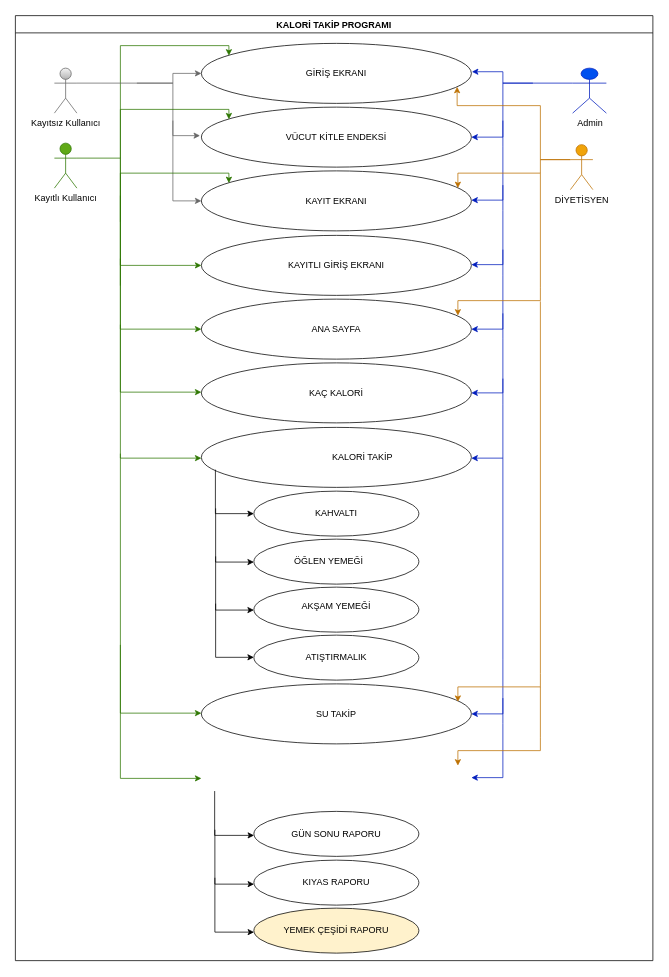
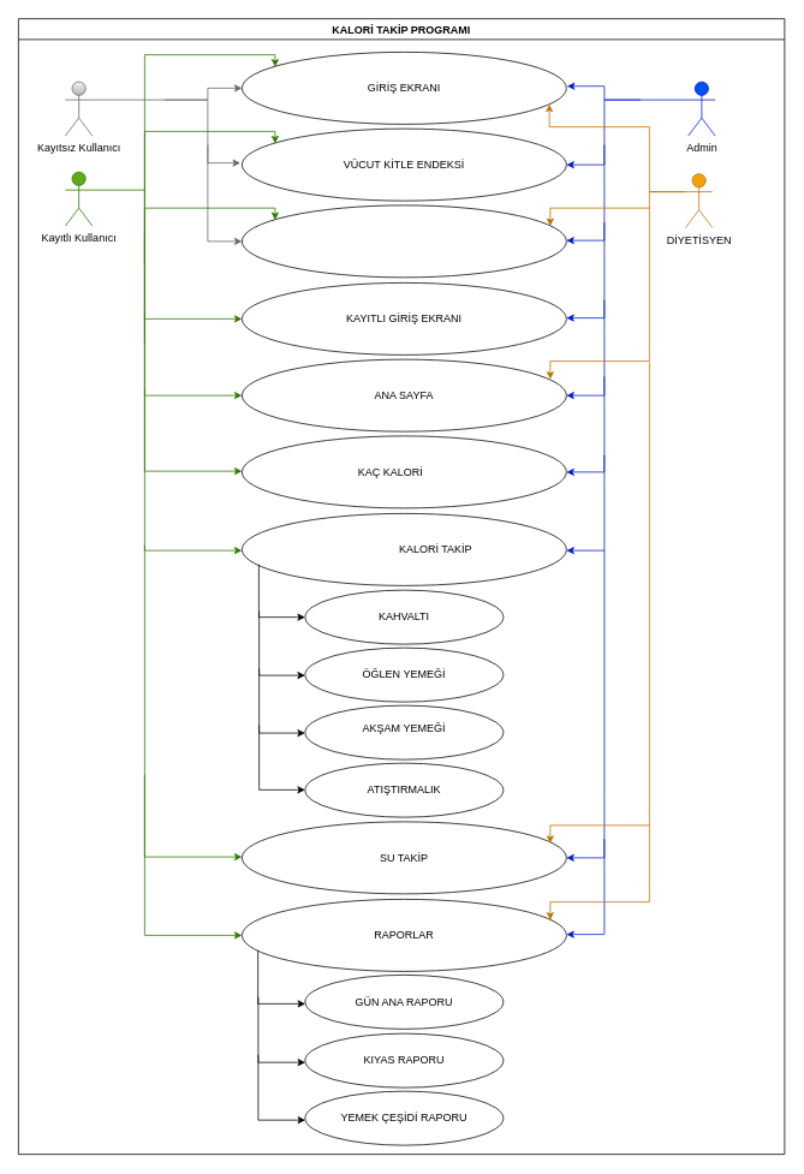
- <mxCell id="4" value="Admin" style="shape=umlActor;verticalLabelPosition=bottom;verticalAlign=top;html=1;outlineConnect=0;fillColor=#0050ef;strokeColor=#001DBC;fontColor=#000000;" parent="1" vertex="1"><mxGeometry x="763" y="90" width="45" height="60" as="geometry" /></mxCell>
+ <mxCell id="4" value="Admin" style="shape=umlActor;verticalLabelPosition=bottom;verticalAlign=top;html=1;outlineConnect=0;fillColor=#0050ef;strokeColor=#001DBC;fontColor=#000000;" parent="1" vertex="1"><mxGeometry x="763" y="90" width="30" height="60" as="geometry" /></mxCell>
- <mxCell id="14" value="KAYIT EKRANI" style="text;html=1;strokeColor=none;fillColor=none;align=center;verticalAlign=middle;whiteSpace=wrap;rounded=0;" vertex="1" parent="5"><mxGeometry x="333" y="232" width="190" height="30" as="geometry" /></mxCell>
- <mxCell id="20" value="KAÇ KALORİ" style="text;html=1;strokeColor=none;fillColor=none;align=center;verticalAlign=middle;whiteSpace=wrap;rounded=0;" vertex="1" parent="5"><mxGeometry x="333" y="488" width="190" height="30" as="geometry" /></mxCell>
+ <mxCell id="20" value="KAÇ KALORİ" style="text;html=1;strokeColor=none;fillColor=none;align=center;verticalAlign=middle;whiteSpace=wrap;rounded=0;" vertex="1" parent="5"><mxGeometry x="318" y="488" width="190" height="30" as="geometry" /></mxCell>
- <mxCell id="23" value="ÖĞLEN YEMEĞİ" style="text;html=1;strokeColor=none;fillColor=none;align=center;verticalAlign=middle;whiteSpace=wrap;rounded=0;" vertex="1" parent="5"><mxGeometry x="323" y="713" width="190" height="30" as="geometry" /></mxCell>
+ <mxCell id="23" value="ÖĞLEN YEMEĞİ" style="text;html=1;strokeColor=none;fillColor=none;align=center;verticalAlign=middle;whiteSpace=wrap;rounded=0;" vertex="1" parent="5"><mxGeometry x="333" y="713" width="190" height="30" as="geometry" /></mxCell>
+ <mxCell id="34" value="RAPORLAR" style="ellipse;whiteSpace=wrap;html=1;" vertex="1" parent="5"><mxGeometry x="248" y="977" width="360" height="80" as="geometry" /></mxCell>
- <mxCell id="35" value="GÜN SONU RAPORU" style="ellipse;whiteSpace=wrap;html=1;" vertex="1" parent="5"><mxGeometry x="318" y="1061" width="220" height="60" as="geometry" /></mxCell>
+ <mxCell id="35" value="GÜN ANA RAPORU" style="ellipse;whiteSpace=wrap;html=1;" vertex="1" parent="5"><mxGeometry x="318" y="1061" width="220" height="60" as="geometry" /></mxCell>
- <mxCell id="37" value="YEMEK ÇEŞİDİ RAPORU" style="ellipse;whiteSpace=wrap;html=1;fillColor=#fff2cc;" vertex="1" parent="5"><mxGeometry x="318" y="1190" width="220" height="60" as="geometry" /></mxCell>
+ <mxCell id="37" value="YEMEK ÇEŞİDİ RAPORU" style="ellipse;whiteSpace=wrap;html=1;" vertex="1" parent="5"><mxGeometry x="318" y="1190" width="220" height="60" as="geometry" /></mxCell>
